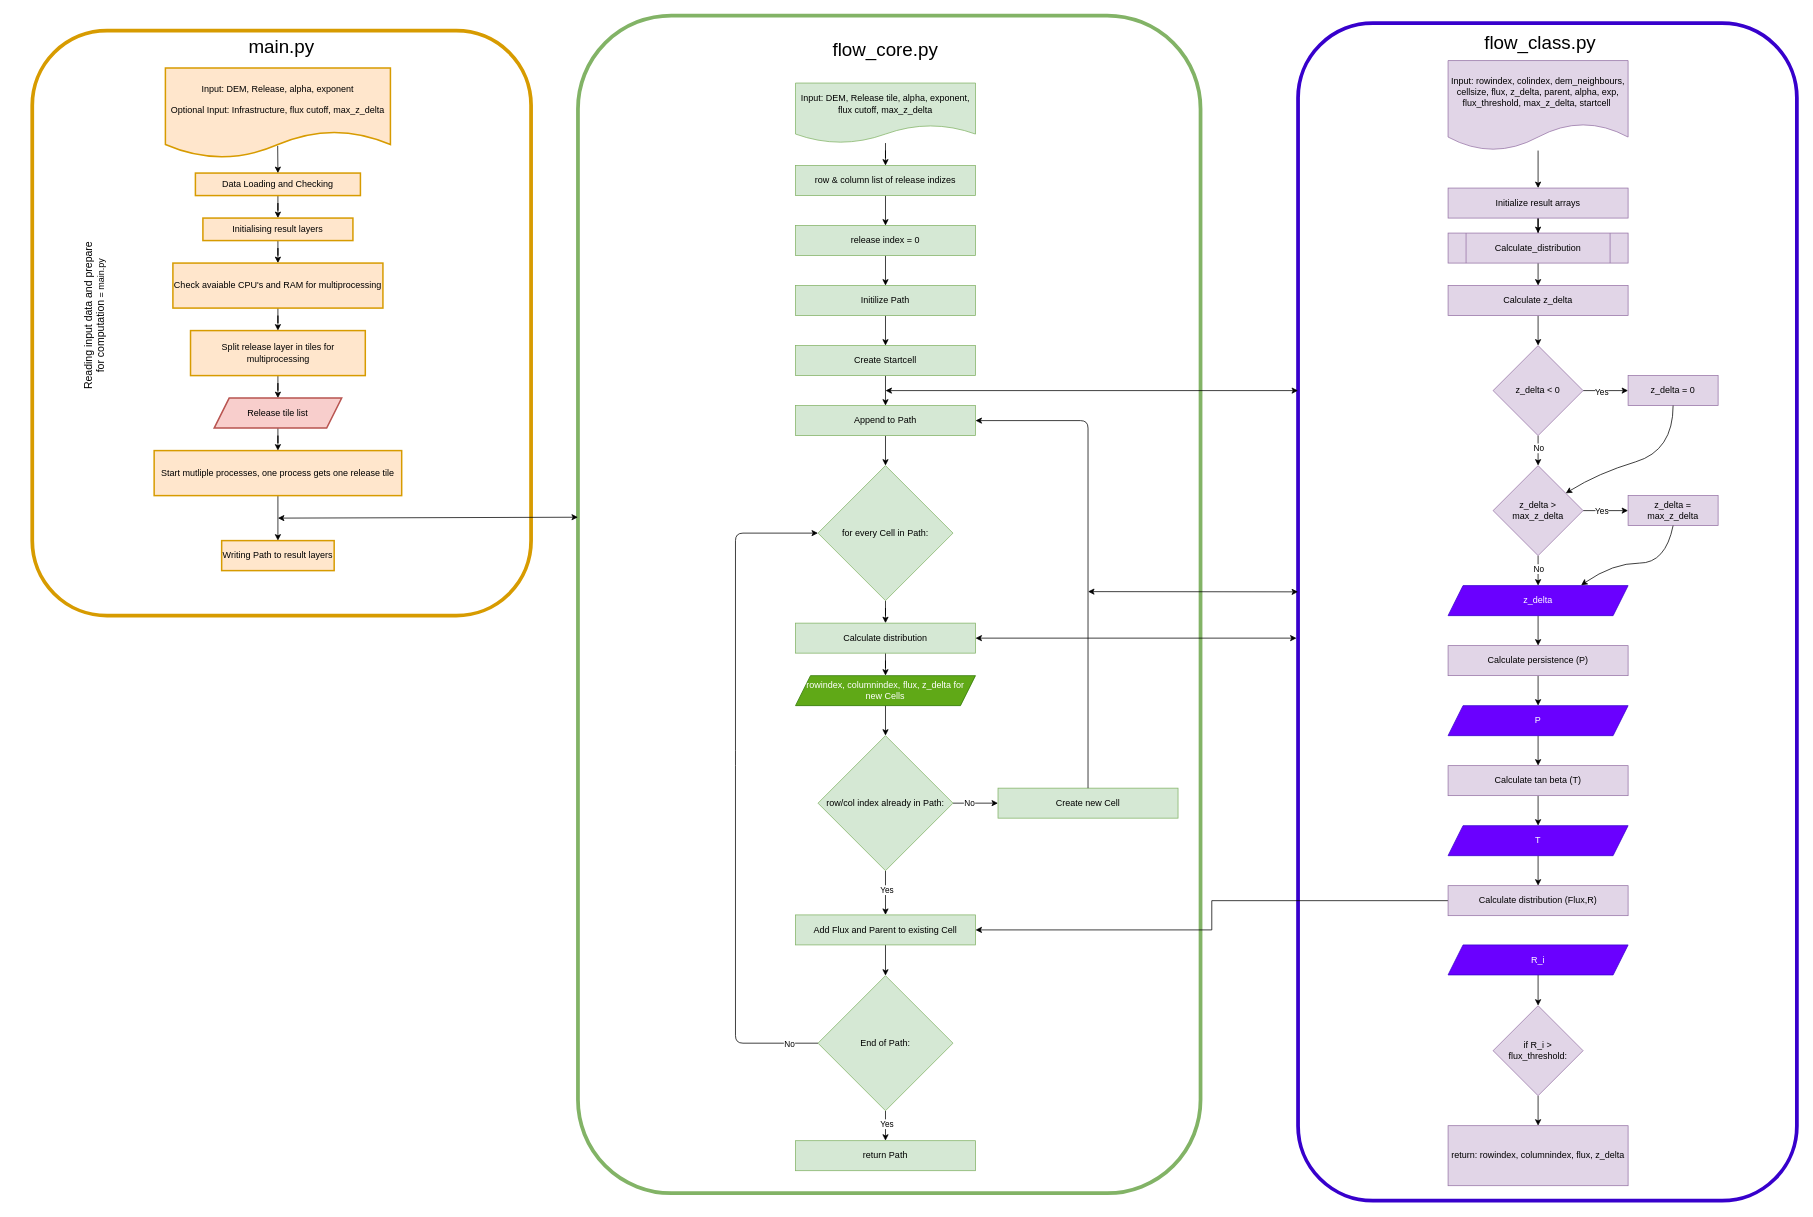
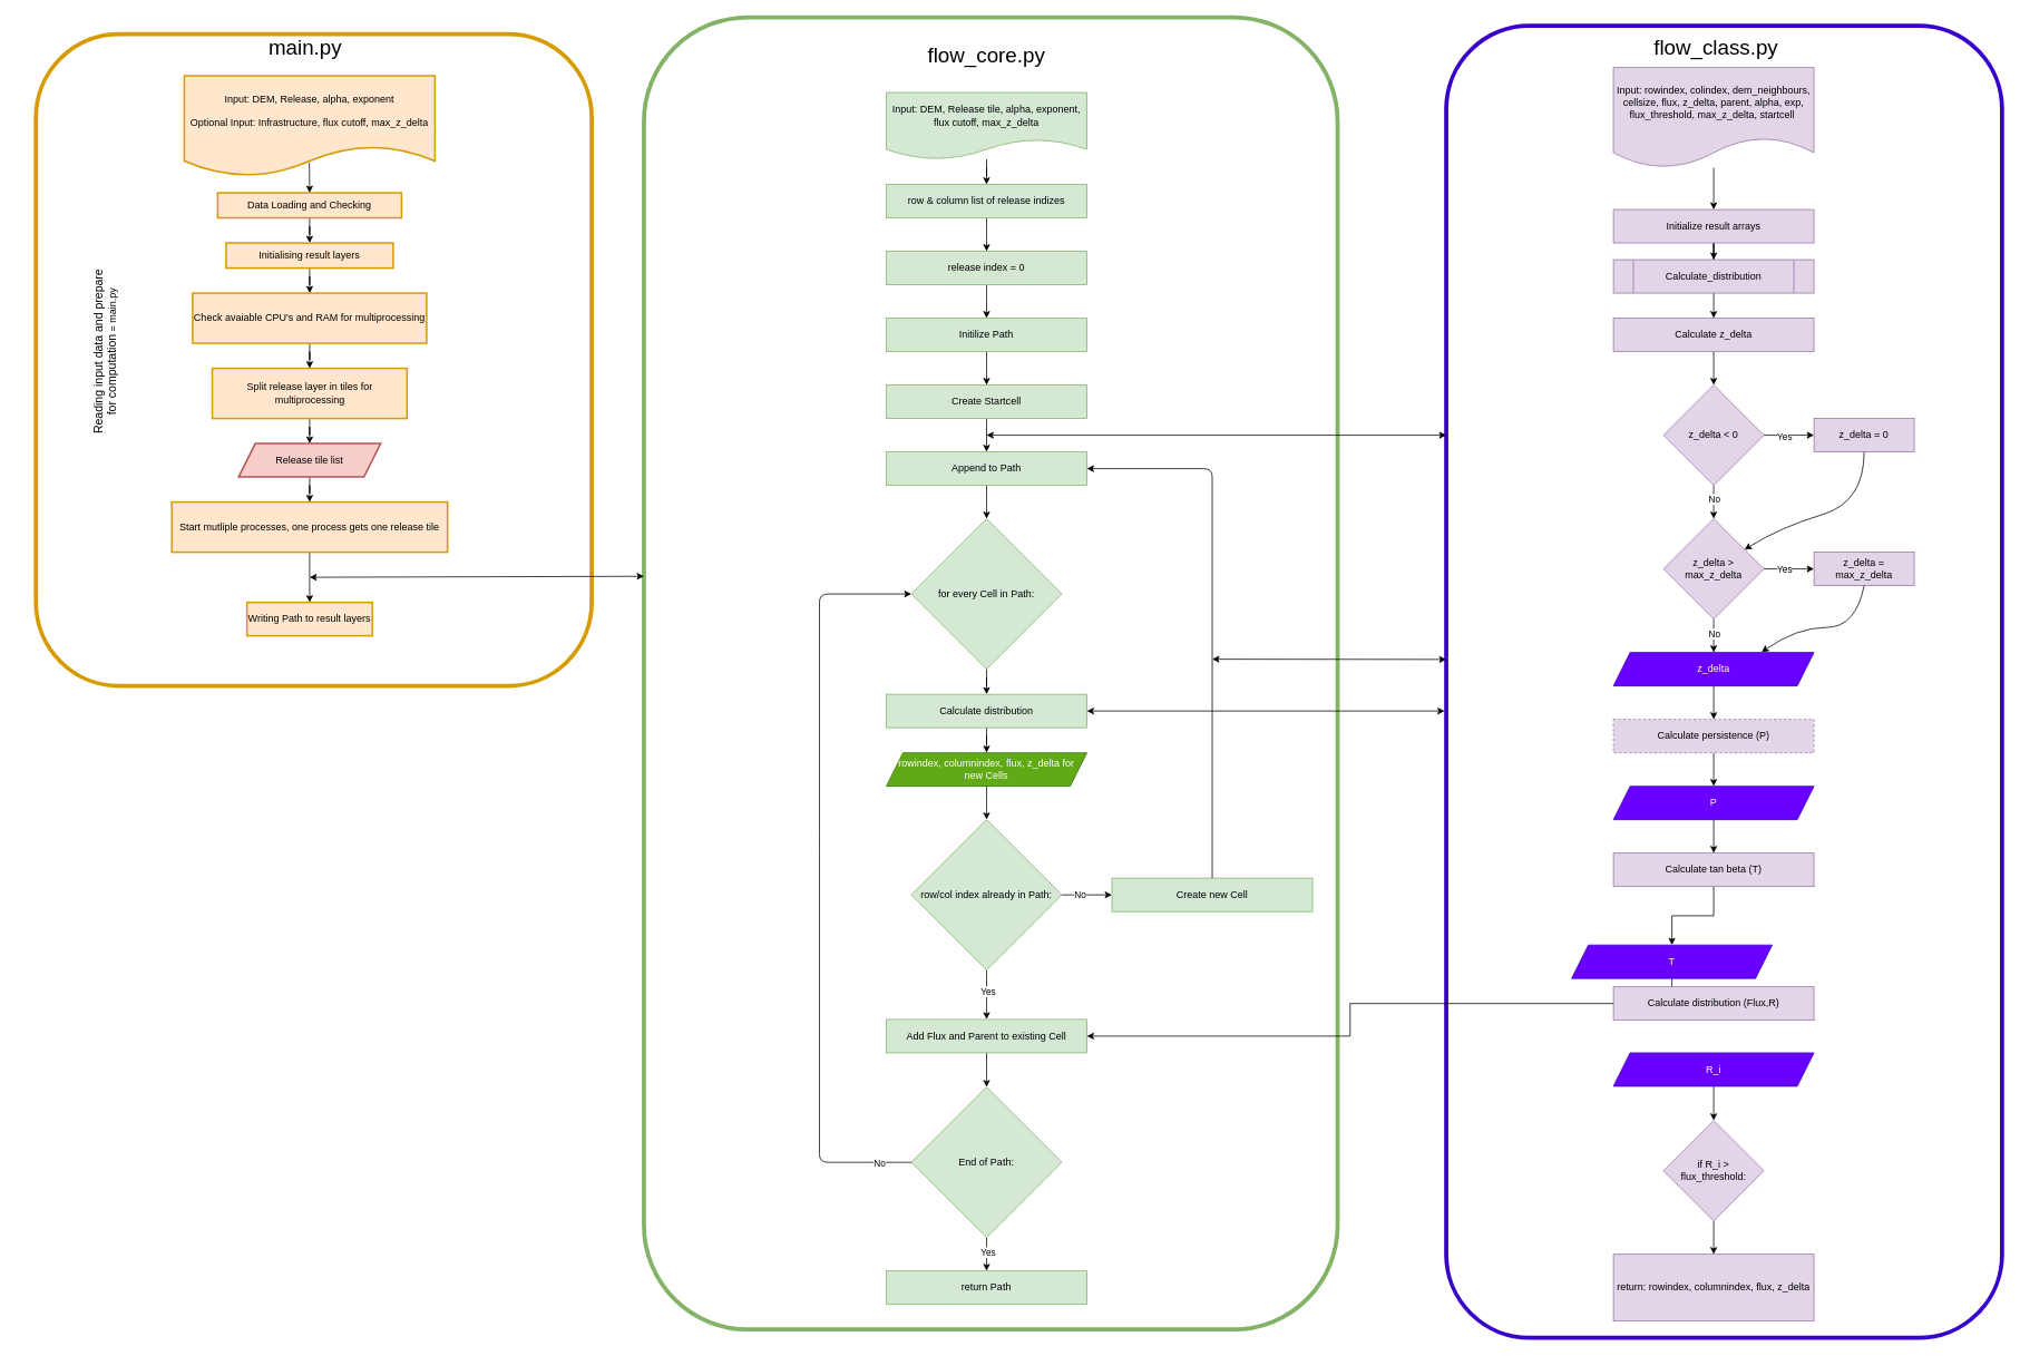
- <mxCell id="21" value="&lt;font style=&quot;font-size: 25px&quot;&gt;main.py&lt;/font&gt;" style="text;html=1;strokeColor=none;fillColor=none;align=center;verticalAlign=middle;whiteSpace=wrap;rounded=0;shadow=0;" parent="1" vertex="1"><mxGeometry x="355" y="50" width="40" height="20" as="geometry" /></mxCell>
+ <mxCell id="21" value="&lt;font style=&quot;font-size: 25px&quot;&gt;main.py&lt;/font&gt;" style="text;html=1;strokeColor=none;fillColor=none;align=center;verticalAlign=middle;whiteSpace=wrap;rounded=0;shadow=0;" parent="1" vertex="1"><mxGeometry x="345" y="45" width="40" height="20" as="geometry" /></mxCell>
- <mxCell id="61" value="Calculate persistence (P)" style="rounded=0;whiteSpace=wrap;html=1;fillColor=#e1d5e7;strokeColor=#9673a6;" parent="1" vertex="1"><mxGeometry x="1930" y="860" width="240" height="40" as="geometry" /></mxCell>
+ <mxCell id="61" value="Calculate persistence (P)" style="rounded=0;whiteSpace=wrap;html=1;fillColor=#e1d5e7;strokeColor=#9673a6;dashed=1;" parent="1" vertex="1"><mxGeometry x="1930" y="860" width="240" height="40" as="geometry" /></mxCell>
- <mxCell id="67" value="T" style="shape=parallelogram;perimeter=parallelogramPerimeter;whiteSpace=wrap;html=1;fixedSize=1;fillColor=#6a00ff;strokeColor=#3700CC;fontColor=#ffffff;" parent="1" vertex="1"><mxGeometry x="1930" y="1100" width="240" height="40" as="geometry" /></mxCell>
+ <mxCell id="67" value="T" style="shape=parallelogram;perimeter=parallelogramPerimeter;whiteSpace=wrap;html=1;fixedSize=1;fillColor=#6a00ff;strokeColor=#3700CC;fontColor=#ffffff;" parent="1" vertex="1"><mxGeometry x="1880" y="1130" width="240" height="40" as="geometry" /></mxCell>
